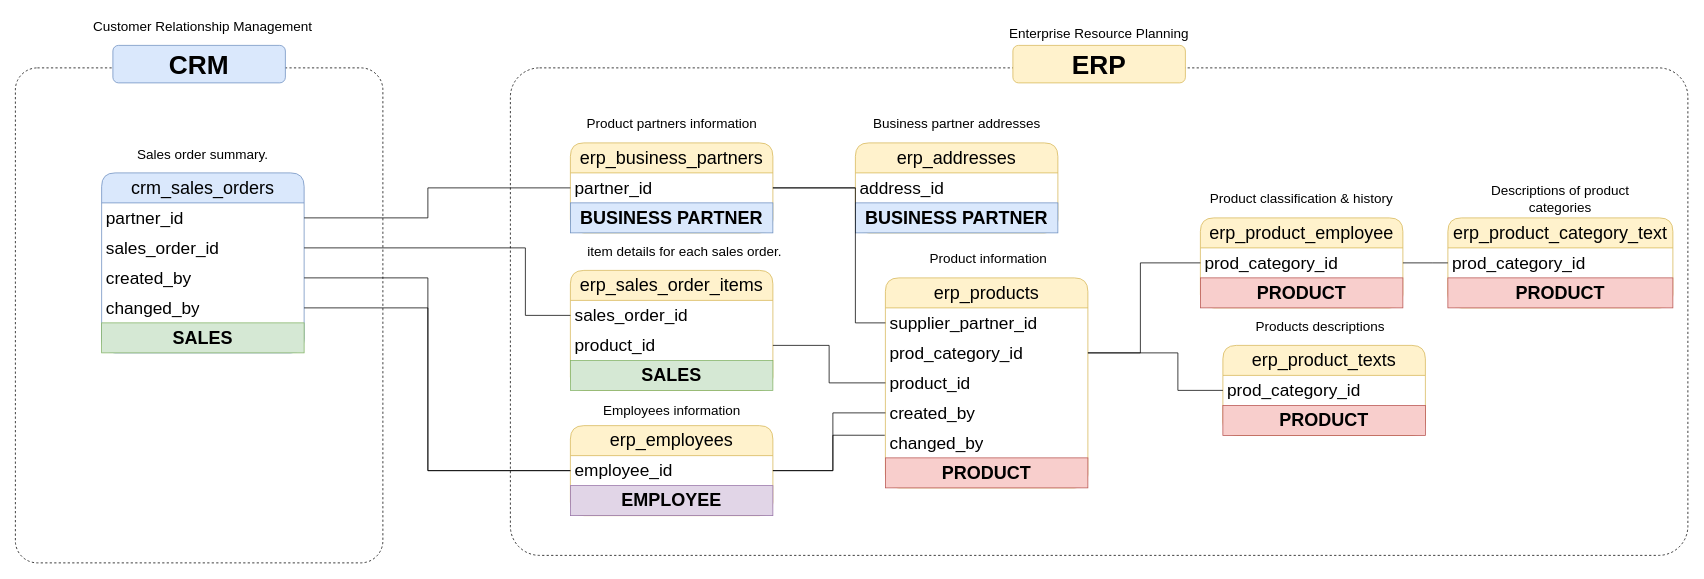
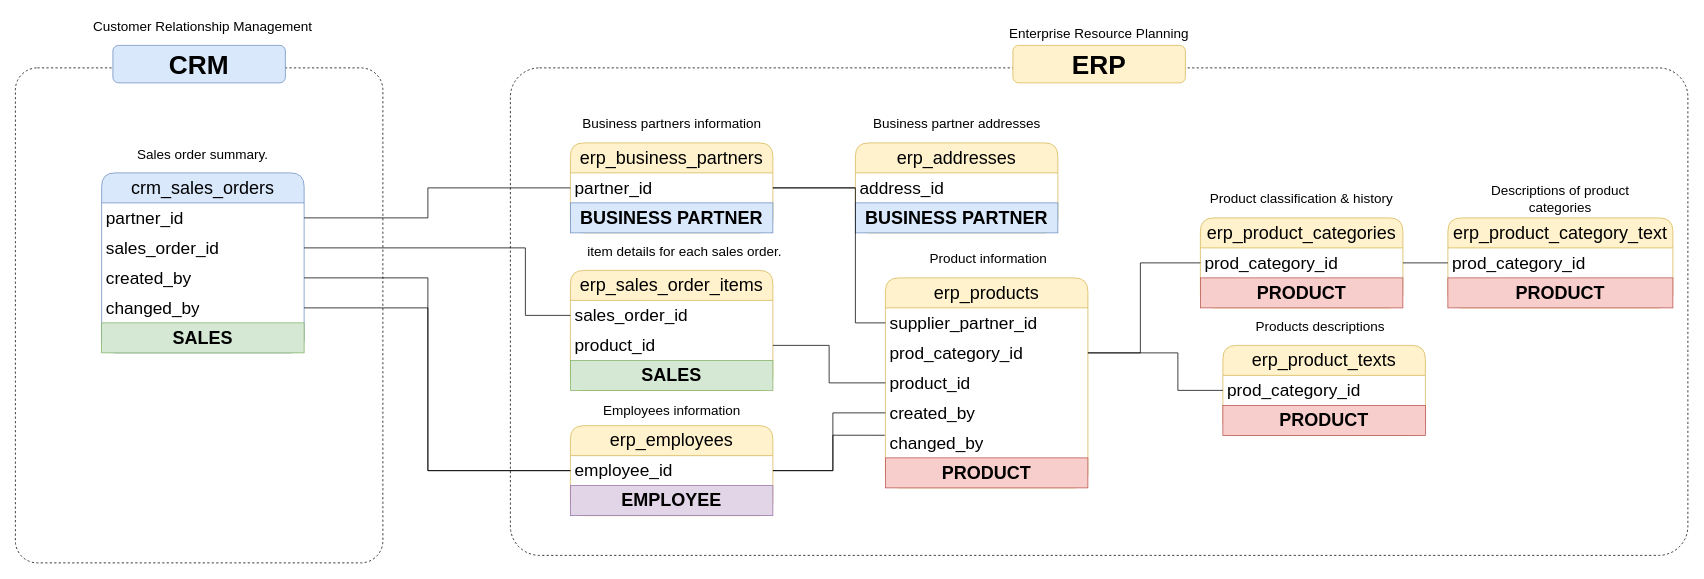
- <mxCell id="43" value="&lt;font style=&quot;font-size: 18px;&quot;&gt;Product partners information&lt;/font&gt;" style="text;html=1;strokeColor=none;fillColor=none;align=center;verticalAlign=middle;whiteSpace=wrap;rounded=0;fontSize=18;" vertex="1" parent="1"><mxGeometry x="762.5" y="150" width="265" height="30" as="geometry" /></mxCell>
+ <mxCell id="43" value="&lt;font style=&quot;font-size: 18px;&quot;&gt;Business partners information&lt;/font&gt;" style="text;html=1;strokeColor=none;fillColor=none;align=center;verticalAlign=middle;whiteSpace=wrap;rounded=0;fontSize=18;" vertex="1" parent="1"><mxGeometry x="762.5" y="150" width="265" height="30" as="geometry" /></mxCell>
- <mxCell id="18" value="erp_product_employee" style="swimlane;fontStyle=0;childLayout=stackLayout;horizontal=1;startSize=40;horizontalStack=0;resizeParent=1;resizeParentMax=0;resizeLast=0;collapsible=1;marginBottom=0;whiteSpace=wrap;html=1;rounded=1;fillColor=#fff2cc;strokeColor=#d6b656;fontSize=24;" vertex="1" parent="1"><mxGeometry x="1600" y="290" width="270" height="120" as="geometry" /></mxCell>
+ <mxCell id="18" value="erp_product_categories" style="swimlane;fontStyle=0;childLayout=stackLayout;horizontal=1;startSize=40;horizontalStack=0;resizeParent=1;resizeParentMax=0;resizeLast=0;collapsible=1;marginBottom=0;whiteSpace=wrap;html=1;rounded=1;fillColor=#fff2cc;strokeColor=#d6b656;fontSize=24;" vertex="1" parent="1"><mxGeometry x="1600" y="290" width="270" height="120" as="geometry" /></mxCell>
